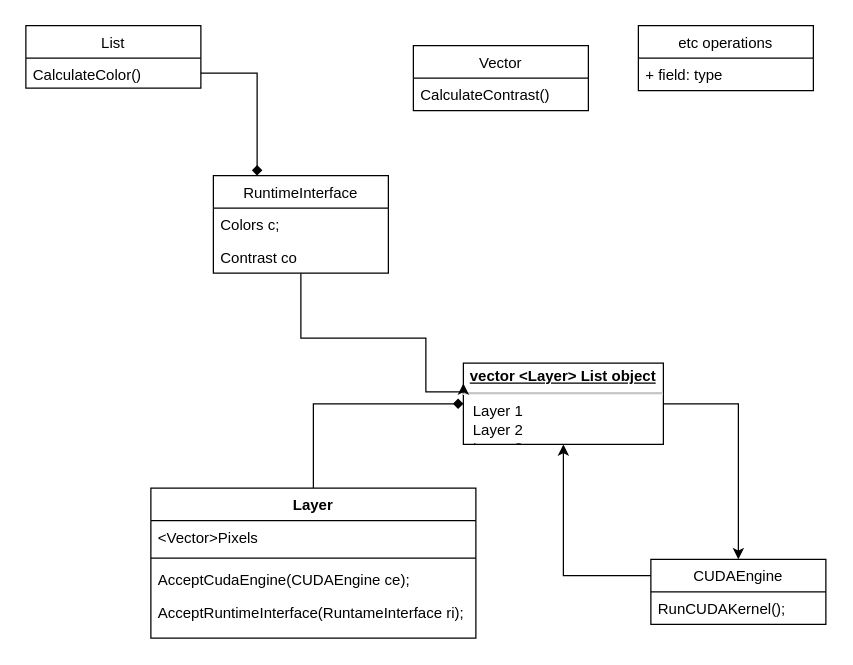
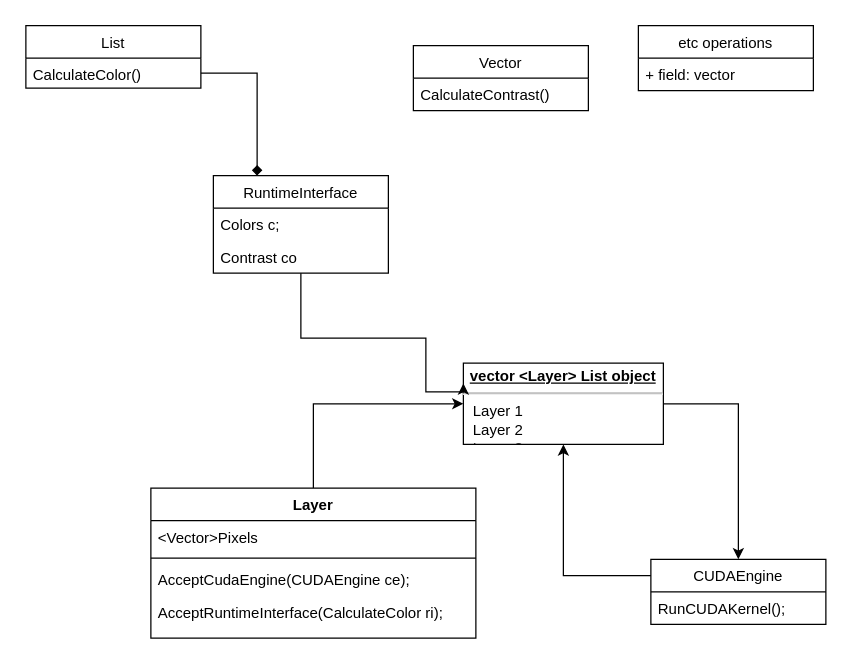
- <mxCell id="22" value="+ field: type" style="text;strokeColor=none;fillColor=none;align=left;verticalAlign=top;spacingLeft=4;spacingRight=4;overflow=hidden;rotatable=0;points=[[0,0.5],[1,0.5]];portConstraint=eastwest;" vertex="1" parent="21"><mxGeometry y="26" width="140" height="26" as="geometry" /></mxCell>
+ <mxCell id="22" value="+ field: vector" style="text;strokeColor=none;fillColor=none;align=left;verticalAlign=top;spacingLeft=4;spacingRight=4;overflow=hidden;rotatable=0;points=[[0,0.5],[1,0.5]];portConstraint=eastwest;" vertex="1" parent="21"><mxGeometry y="26" width="140" height="26" as="geometry" /></mxCell>
- <mxCell id="2" style="edgeStyle=orthogonalEdgeStyle;rounded=0;orthogonalLoop=1;jettySize=auto;html=1;exitX=0.5;exitY=0;exitDx=0;exitDy=0;entryX=0;entryY=0.5;entryDx=0;entryDy=0;endArrow=diamond;" parent="1" source="3" target="12" edge="1"><mxGeometry relative="1" as="geometry" /></mxCell>
+ <mxCell id="2" style="edgeStyle=orthogonalEdgeStyle;rounded=0;orthogonalLoop=1;jettySize=auto;html=1;exitX=0.5;exitY=0;exitDx=0;exitDy=0;entryX=0;entryY=0.5;entryDx=0;entryDy=0;" parent="1" source="3" target="12" edge="1"><mxGeometry relative="1" as="geometry" /></mxCell>
- <mxCell id="7" value="AcceptRuntimeInterface(RuntameInterface ri);" style="text;strokeColor=none;fillColor=none;align=left;verticalAlign=top;spacingLeft=4;spacingRight=4;overflow=hidden;rotatable=0;points=[[0,0.5],[1,0.5]];portConstraint=eastwest;" vertex="1" parent="3"><mxGeometry y="86" width="260" height="34" as="geometry" /></mxCell>
+ <mxCell id="7" value="AcceptRuntimeInterface(CalculateColor ri);" style="text;strokeColor=none;fillColor=none;align=left;verticalAlign=top;spacingLeft=4;spacingRight=4;overflow=hidden;rotatable=0;points=[[0,0.5],[1,0.5]];portConstraint=eastwest;" vertex="1" parent="3"><mxGeometry y="86" width="260" height="34" as="geometry" /></mxCell>
